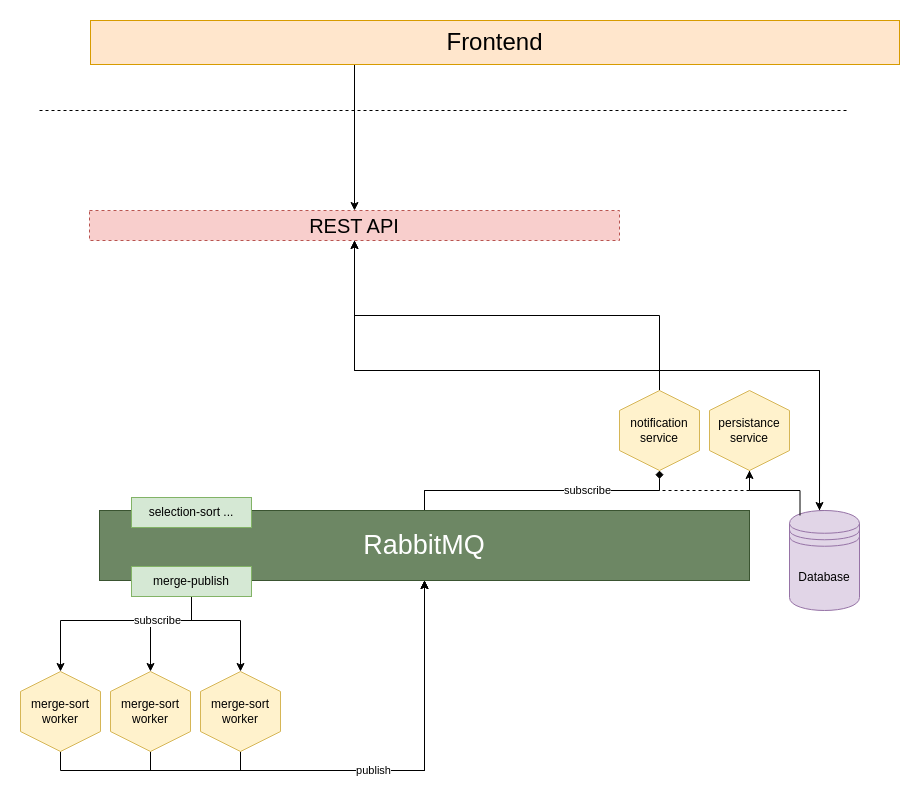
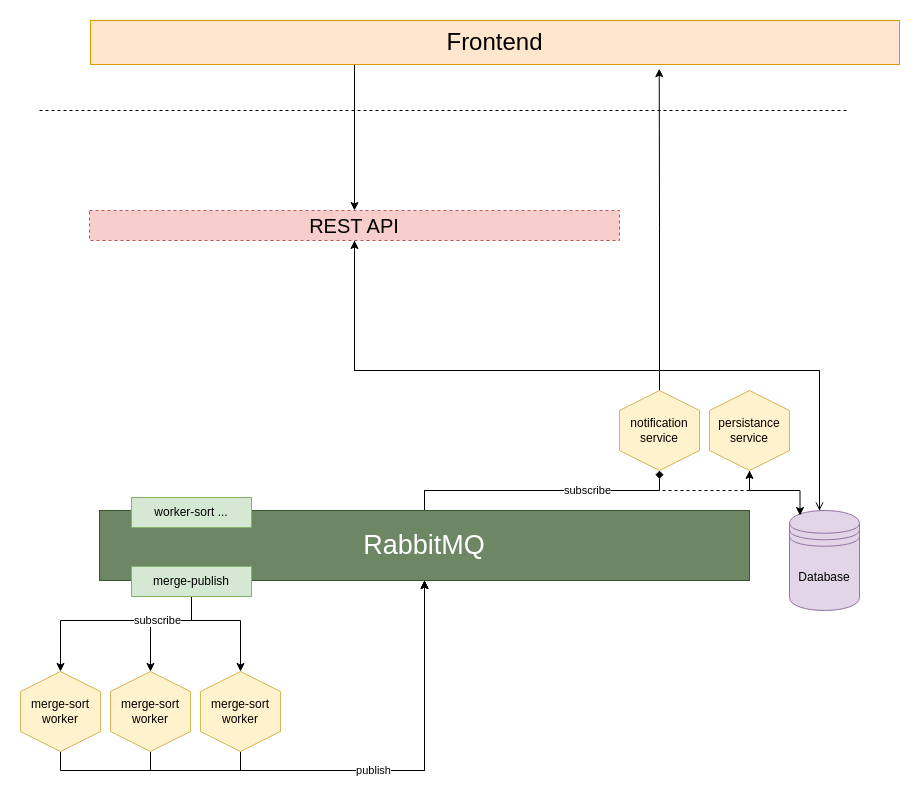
- <mxCell id="22" style="edgeStyle=orthogonalEdgeStyle;rounded=0;orthogonalLoop=1;jettySize=auto;html=1;entryX=0.429;entryY=0;entryDx=0;entryDy=0;entryPerimeter=0;" edge="1" parent="1" source="23" target="17"><mxGeometry relative="1" as="geometry"><Array as="points"><mxPoint x="354" y="370" /><mxPoint x="819" y="370" /></Array></mxGeometry></mxCell>
+ <mxCell id="22" style="edgeStyle=orthogonalEdgeStyle;rounded=0;orthogonalLoop=1;jettySize=auto;html=1;entryX=0.429;entryY=0;entryDx=0;entryDy=0;entryPerimeter=0;endArrow=open;" edge="1" parent="1" source="23" target="17"><mxGeometry relative="1" as="geometry"><Array as="points"><mxPoint x="354" y="370" /><mxPoint x="819" y="370" /></Array></mxGeometry></mxCell>
- <mxCell id="18" style="edgeStyle=orthogonalEdgeStyle;rounded=0;orthogonalLoop=1;jettySize=auto;html=1;" edge="1" parent="1" source="19" target="23"><mxGeometry relative="1" as="geometry" /></mxCell>
+ <mxCell id="18" style="edgeStyle=orthogonalEdgeStyle;rounded=0;orthogonalLoop=1;jettySize=auto;html=1;entryX=0.703;entryY=1.096;entryDx=0;entryDy=0;entryPerimeter=0;" edge="1" parent="1" source="19" target="26"><mxGeometry relative="1" as="geometry" /></mxCell>
- <mxCell id="20" style="edgeStyle=orthogonalEdgeStyle;rounded=0;orthogonalLoop=1;jettySize=auto;html=1;entryX=0.15;entryY=0.05;entryDx=0;entryDy=0;entryPerimeter=0;endArrow=none;" edge="1" parent="1" source="21" target="17"><mxGeometry relative="1" as="geometry"><Array as="points"><mxPoint x="749" y="490" /><mxPoint x="800" y="490" /></Array></mxGeometry></mxCell>
+ <mxCell id="20" style="edgeStyle=orthogonalEdgeStyle;rounded=0;orthogonalLoop=1;jettySize=auto;html=1;entryX=0.15;entryY=0.05;entryDx=0;entryDy=0;entryPerimeter=0;" edge="1" parent="1" source="21" target="17"><mxGeometry relative="1" as="geometry"><Array as="points"><mxPoint x="749" y="490" /><mxPoint x="800" y="490" /></Array></mxGeometry></mxCell>
- <mxCell id="15" value="selection-sort ..." style="rounded=0;whiteSpace=wrap;html=1;fillColor=#d5e8d4;strokeColor=#82b366;" vertex="1" parent="1"><mxGeometry x="131" y="497" width="120" height="30" as="geometry" /></mxCell>
+ <mxCell id="15" value="worker-sort ..." style="rounded=0;whiteSpace=wrap;html=1;fillColor=#d5e8d4;strokeColor=#82b366;" vertex="1" parent="1"><mxGeometry x="131" y="497" width="120" height="30" as="geometry" /></mxCell>
